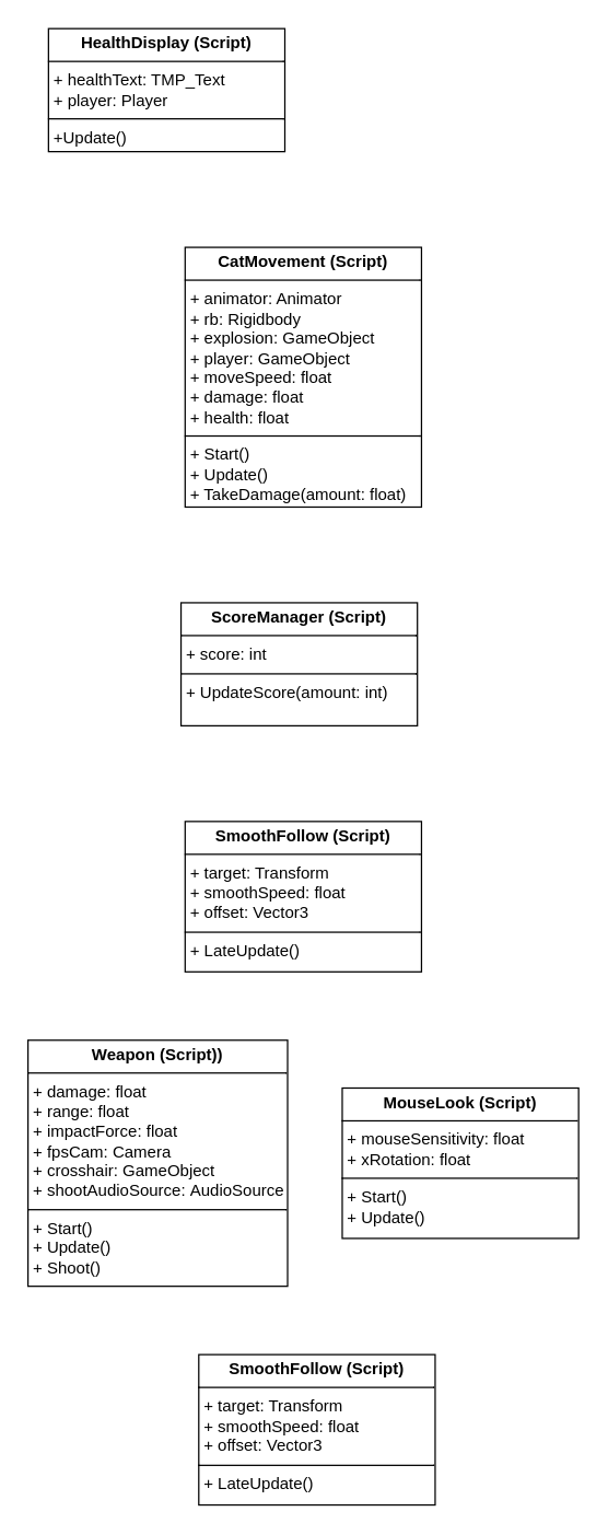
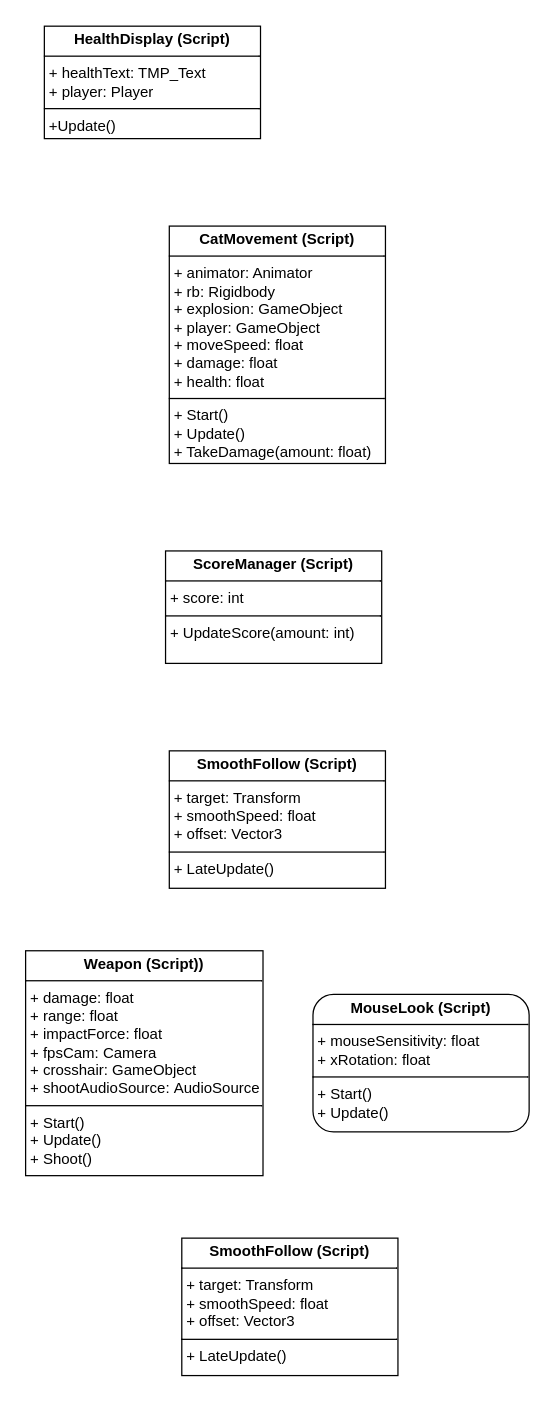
- <mxCell id="7" value="&lt;p style=&quot;margin: 4px 0px 0px; text-align: center;&quot;&gt;&lt;b&gt;MouseLook (Script)&lt;/b&gt;&lt;br&gt;&lt;/p&gt;&lt;hr size=&quot;1&quot; style=&quot;border-style:solid;&quot;&gt;&lt;p style=&quot;margin:0px;margin-left:4px;&quot;&gt;+&amp;nbsp;&lt;span style=&quot;background-color: initial;&quot;&gt;mouseSensitivity: float&lt;/span&gt;&lt;br&gt;&lt;/p&gt;&lt;p style=&quot;margin:0px;margin-left:4px;&quot;&gt;+ xRotation: float&lt;/p&gt;&lt;hr size=&quot;1&quot; style=&quot;border-style:solid;&quot;&gt;&lt;p style=&quot;margin:0px;margin-left:4px;&quot;&gt;+&amp;nbsp;&lt;span style=&quot;background-color: initial;&quot;&gt;Start()&lt;/span&gt;&lt;/p&gt;&lt;p style=&quot;margin:0px;margin-left:4px;&quot;&gt;+ Update()&lt;/p&gt;&lt;div&gt;&lt;span style=&quot;background-color: initial;&quot;&gt;&lt;br&gt;&lt;/span&gt;&lt;/div&gt;&lt;p style=&quot;margin:0px;margin-left:4px;&quot;&gt;&lt;br&gt;&lt;/p&gt;" style="verticalAlign=top;align=left;overflow=fill;html=1;whiteSpace=wrap;" vertex="1" parent="1"><mxGeometry x="250" y="795" width="173" height="110" as="geometry" /></mxCell>
+ <mxCell id="7" value="&lt;p style=&quot;margin: 4px 0px 0px; text-align: center;&quot;&gt;&lt;b&gt;MouseLook (Script)&lt;/b&gt;&lt;br&gt;&lt;/p&gt;&lt;hr size=&quot;1&quot; style=&quot;border-style:solid;&quot;&gt;&lt;p style=&quot;margin:0px;margin-left:4px;&quot;&gt;+&amp;nbsp;&lt;span style=&quot;background-color: initial;&quot;&gt;mouseSensitivity: float&lt;/span&gt;&lt;br&gt;&lt;/p&gt;&lt;p style=&quot;margin:0px;margin-left:4px;&quot;&gt;+ xRotation: float&lt;/p&gt;&lt;hr size=&quot;1&quot; style=&quot;border-style:solid;&quot;&gt;&lt;p style=&quot;margin:0px;margin-left:4px;&quot;&gt;+&amp;nbsp;&lt;span style=&quot;background-color: initial;&quot;&gt;Start()&lt;/span&gt;&lt;/p&gt;&lt;p style=&quot;margin:0px;margin-left:4px;&quot;&gt;+ Update()&lt;/p&gt;&lt;div&gt;&lt;span style=&quot;background-color: initial;&quot;&gt;&lt;br&gt;&lt;/span&gt;&lt;/div&gt;&lt;p style=&quot;margin:0px;margin-left:4px;&quot;&gt;&lt;br&gt;&lt;/p&gt;" style="verticalAlign=top;align=left;overflow=fill;html=1;whiteSpace=wrap;rounded=1;" vertex="1" parent="1"><mxGeometry x="250" y="795" width="173" height="110" as="geometry" /></mxCell>
